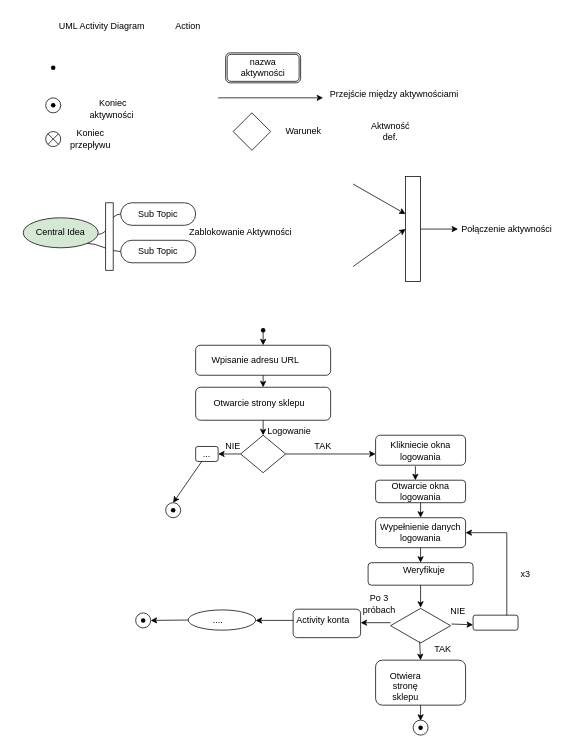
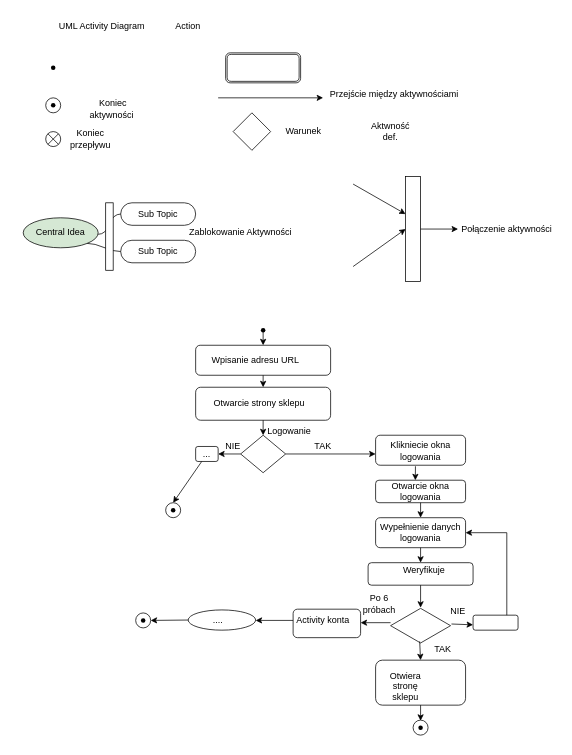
- <mxCell id="28" value="nazwa aktywności" style="text;html=1;strokeColor=none;fillColor=none;align=center;verticalAlign=middle;whiteSpace=wrap;rounded=0;" vertex="1" parent="1"><mxGeometry x="310" y="75" width="80" height="30" as="geometry" /></mxCell>
- <mxCell id="69" value="x3" style="text;html=1;strokeColor=none;fillColor=none;align=center;verticalAlign=middle;whiteSpace=wrap;rounded=0;" vertex="1" parent="1"><mxGeometry x="670" y="750" width="60" height="30" as="geometry" /></mxCell>
- <mxCell id="76" value="Po 3 próbach" style="text;html=1;strokeColor=none;fillColor=none;align=center;verticalAlign=middle;whiteSpace=wrap;rounded=0;" vertex="1" parent="1"><mxGeometry x="470" y="790" width="70" height="30" as="geometry" /></mxCell>
+ <mxCell id="76" value="Po 6 próbach" style="text;html=1;strokeColor=none;fillColor=none;align=center;verticalAlign=middle;whiteSpace=wrap;rounded=0;" vertex="1" parent="1"><mxGeometry x="470" y="790" width="70" height="30" as="geometry" /></mxCell>
